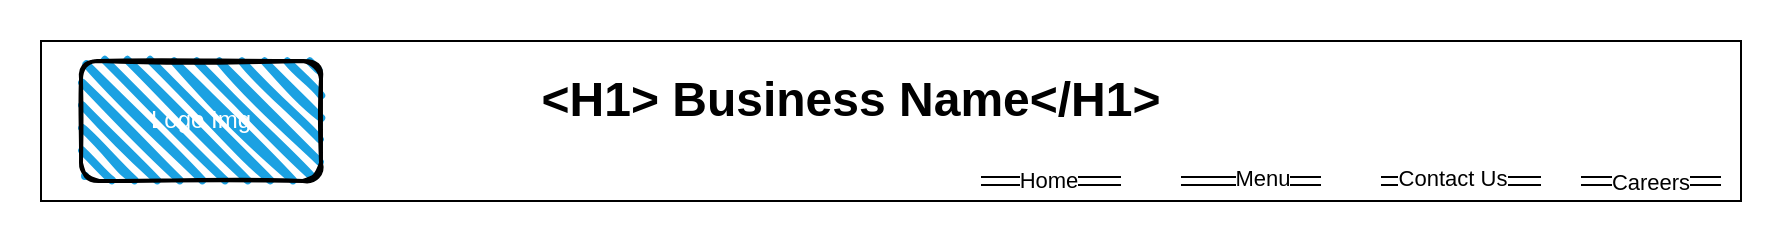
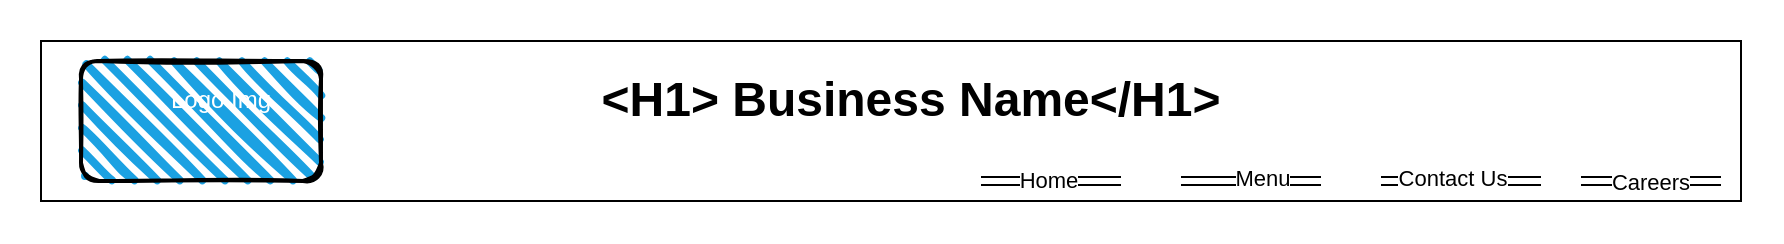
- <mxCell id="3" value="&amp;lt;H1&amp;gt; Business Name&amp;lt;/H1&amp;gt;" style="text;strokeColor=none;fillColor=none;html=1;fontSize=24;fontStyle=1;verticalAlign=middle;align=center;" vertex="1" parent="1"><mxGeometry x="250" y="30" width="350" height="40" as="geometry" /></mxCell>
+ <mxCell id="3" value="&amp;lt;H1&amp;gt; Business Name&amp;lt;/H1&amp;gt;" style="text;strokeColor=none;fillColor=none;html=1;fontSize=24;fontStyle=1;verticalAlign=middle;align=center;" vertex="1" parent="1"><mxGeometry x="280" y="30" width="350" height="40" as="geometry" /></mxCell>
- <mxCell id="5" value="Logo Img" style="text;html=1;strokeColor=none;fillColor=none;align=center;verticalAlign=middle;rounded=0;fontColor=#ffffff;" vertex="1" parent="1"><mxGeometry x="70" y="45" width="60" height="30" as="geometry" /></mxCell>
+ <mxCell id="5" value="Logo Img" style="text;html=1;strokeColor=none;fillColor=none;align=center;verticalAlign=middle;rounded=0;fontColor=#ffffff;" vertex="1" parent="1"><mxGeometry x="80" y="35" width="60" height="30" as="geometry" /></mxCell>
